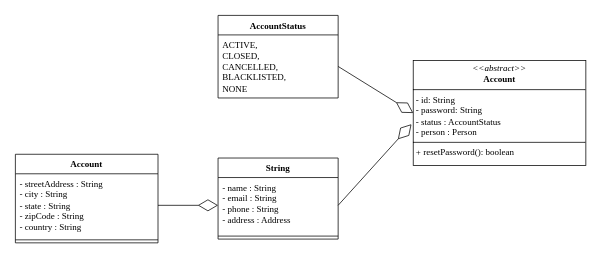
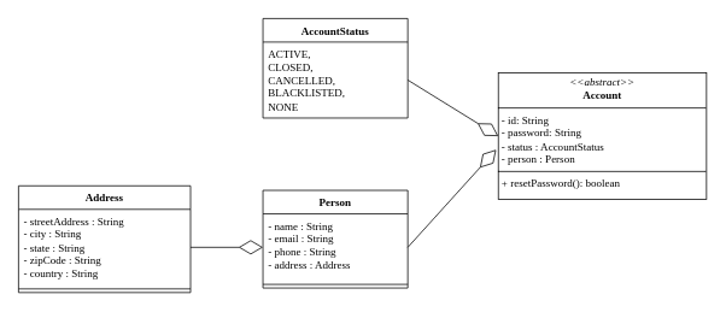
- <mxCell id="8" value="&lt;font face=&quot;Lucida Console&quot;&gt;Account&lt;/font&gt;" style="swimlane;fontStyle=1;align=center;verticalAlign=top;childLayout=stackLayout;horizontal=1;startSize=26;horizontalStack=0;resizeParent=1;resizeParentMax=0;resizeLast=0;collapsible=1;marginBottom=0;whiteSpace=wrap;html=1;spacingLeft=4;spacingRight=4;fontFamily=Helvetica;fontSize=12;fontColor=default;fillColor=none;gradientColor=none;" vertex="1" parent="1"><mxGeometry x="20" y="205" width="190" height="118" as="geometry" /></mxCell>
+ <mxCell id="8" value="&lt;font face=&quot;Lucida Console&quot;&gt;Address&lt;/font&gt;" style="swimlane;fontStyle=1;align=center;verticalAlign=top;childLayout=stackLayout;horizontal=1;startSize=26;horizontalStack=0;resizeParent=1;resizeParentMax=0;resizeLast=0;collapsible=1;marginBottom=0;whiteSpace=wrap;html=1;spacingLeft=4;spacingRight=4;fontFamily=Helvetica;fontSize=12;fontColor=default;fillColor=none;gradientColor=none;" vertex="1" parent="1"><mxGeometry x="20" y="205" width="190" height="118" as="geometry" /></mxCell>
- <mxCell id="5" value="&lt;font face=&quot;Lucida Console&quot;&gt;String&lt;/font&gt;" style="swimlane;fontStyle=1;align=center;verticalAlign=top;childLayout=stackLayout;horizontal=1;startSize=26;horizontalStack=0;resizeParent=1;resizeParentMax=0;resizeLast=0;collapsible=1;marginBottom=0;whiteSpace=wrap;html=1;spacingLeft=4;spacingRight=4;fontFamily=Helvetica;fontSize=12;fontColor=default;fillColor=none;gradientColor=none;" vertex="1" parent="1"><mxGeometry x="290" y="210" width="160" height="108" as="geometry" /></mxCell>
+ <mxCell id="5" value="&lt;font face=&quot;Lucida Console&quot;&gt;Person&lt;/font&gt;" style="swimlane;fontStyle=1;align=center;verticalAlign=top;childLayout=stackLayout;horizontal=1;startSize=26;horizontalStack=0;resizeParent=1;resizeParentMax=0;resizeLast=0;collapsible=1;marginBottom=0;whiteSpace=wrap;html=1;spacingLeft=4;spacingRight=4;fontFamily=Helvetica;fontSize=12;fontColor=default;fillColor=none;gradientColor=none;" vertex="1" parent="1"><mxGeometry x="290" y="210" width="160" height="108" as="geometry" /></mxCell>
